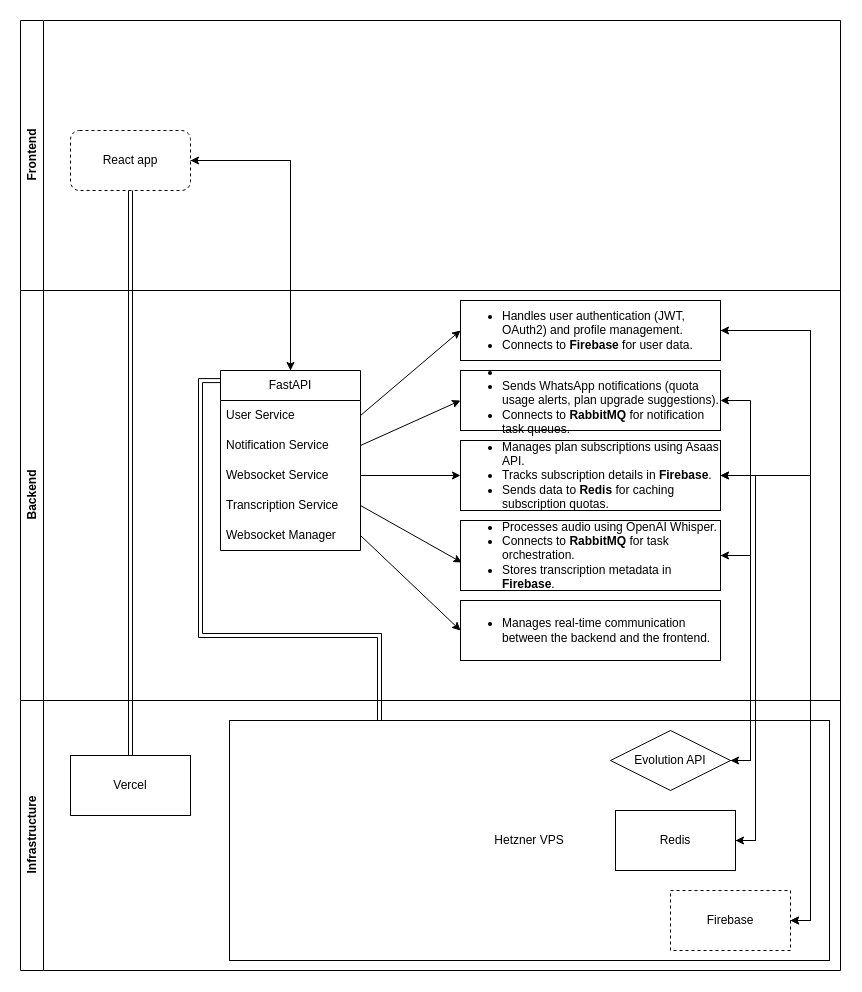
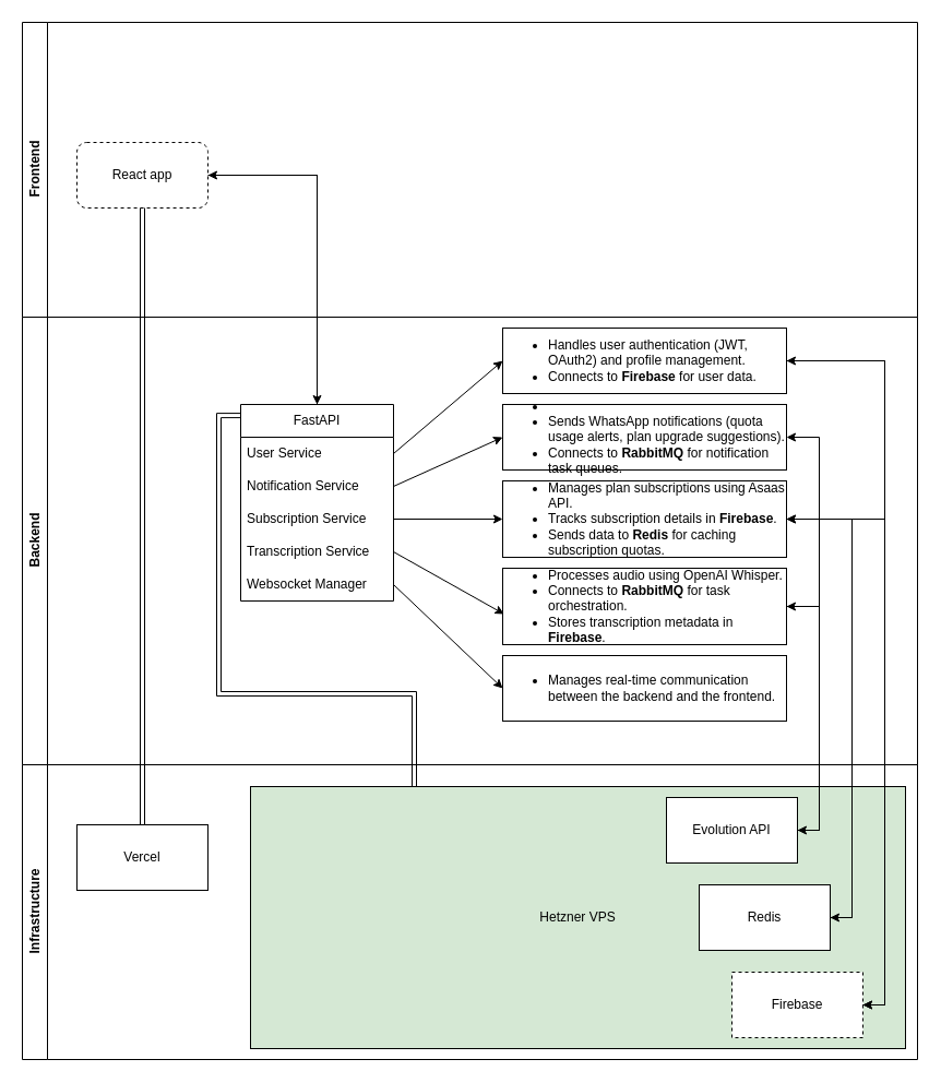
- <mxCell id="8" value="Websocket Service" style="text;strokeColor=none;fillColor=none;align=left;verticalAlign=middle;spacingLeft=4;spacingRight=4;overflow=hidden;points=[[0,0.5],[1,0.5]];portConstraint=eastwest;rotatable=0;whiteSpace=wrap;html=1;" parent="5" vertex="1"><mxGeometry y="90" width="140" height="30" as="geometry" /></mxCell>
+ <mxCell id="8" value="Subscription Service" style="text;strokeColor=none;fillColor=none;align=left;verticalAlign=middle;spacingLeft=4;spacingRight=4;overflow=hidden;points=[[0,0.5],[1,0.5]];portConstraint=eastwest;rotatable=0;whiteSpace=wrap;html=1;" parent="5" vertex="1"><mxGeometry y="90" width="140" height="30" as="geometry" /></mxCell>
- <mxCell id="25" value="Evolution API" style="rhombus;whiteSpace=wrap;html=1;" parent="21" vertex="1"><mxGeometry x="590" y="30" width="120" height="60" as="geometry" /></mxCell>
+ <mxCell id="25" value="Evolution API" style="rounded=0;whiteSpace=wrap;html=1;" parent="21" vertex="1"><mxGeometry x="590" y="30" width="120" height="60" as="geometry" /></mxCell>
- <mxCell id="23" value="Hetzner VPS" style="rounded=0;whiteSpace=wrap;html=1;" parent="21" vertex="1"><mxGeometry x="209" y="20" width="600" height="240" as="geometry" /></mxCell>
+ <mxCell id="23" value="Hetzner VPS" style="rounded=0;whiteSpace=wrap;html=1;fillColor=#d5e8d4;" parent="21" vertex="1"><mxGeometry x="209" y="20" width="600" height="240" as="geometry" /></mxCell>
- <mxCell id="26" value="Redis" style="rounded=0;whiteSpace=wrap;html=1;" parent="21" vertex="1"><mxGeometry x="595" y="110" width="120" height="60" as="geometry" /></mxCell>
+ <mxCell id="26" value="Redis" style="rounded=0;whiteSpace=wrap;html=1;" parent="21" vertex="1"><mxGeometry x="620" y="110" width="120" height="60" as="geometry" /></mxCell>
